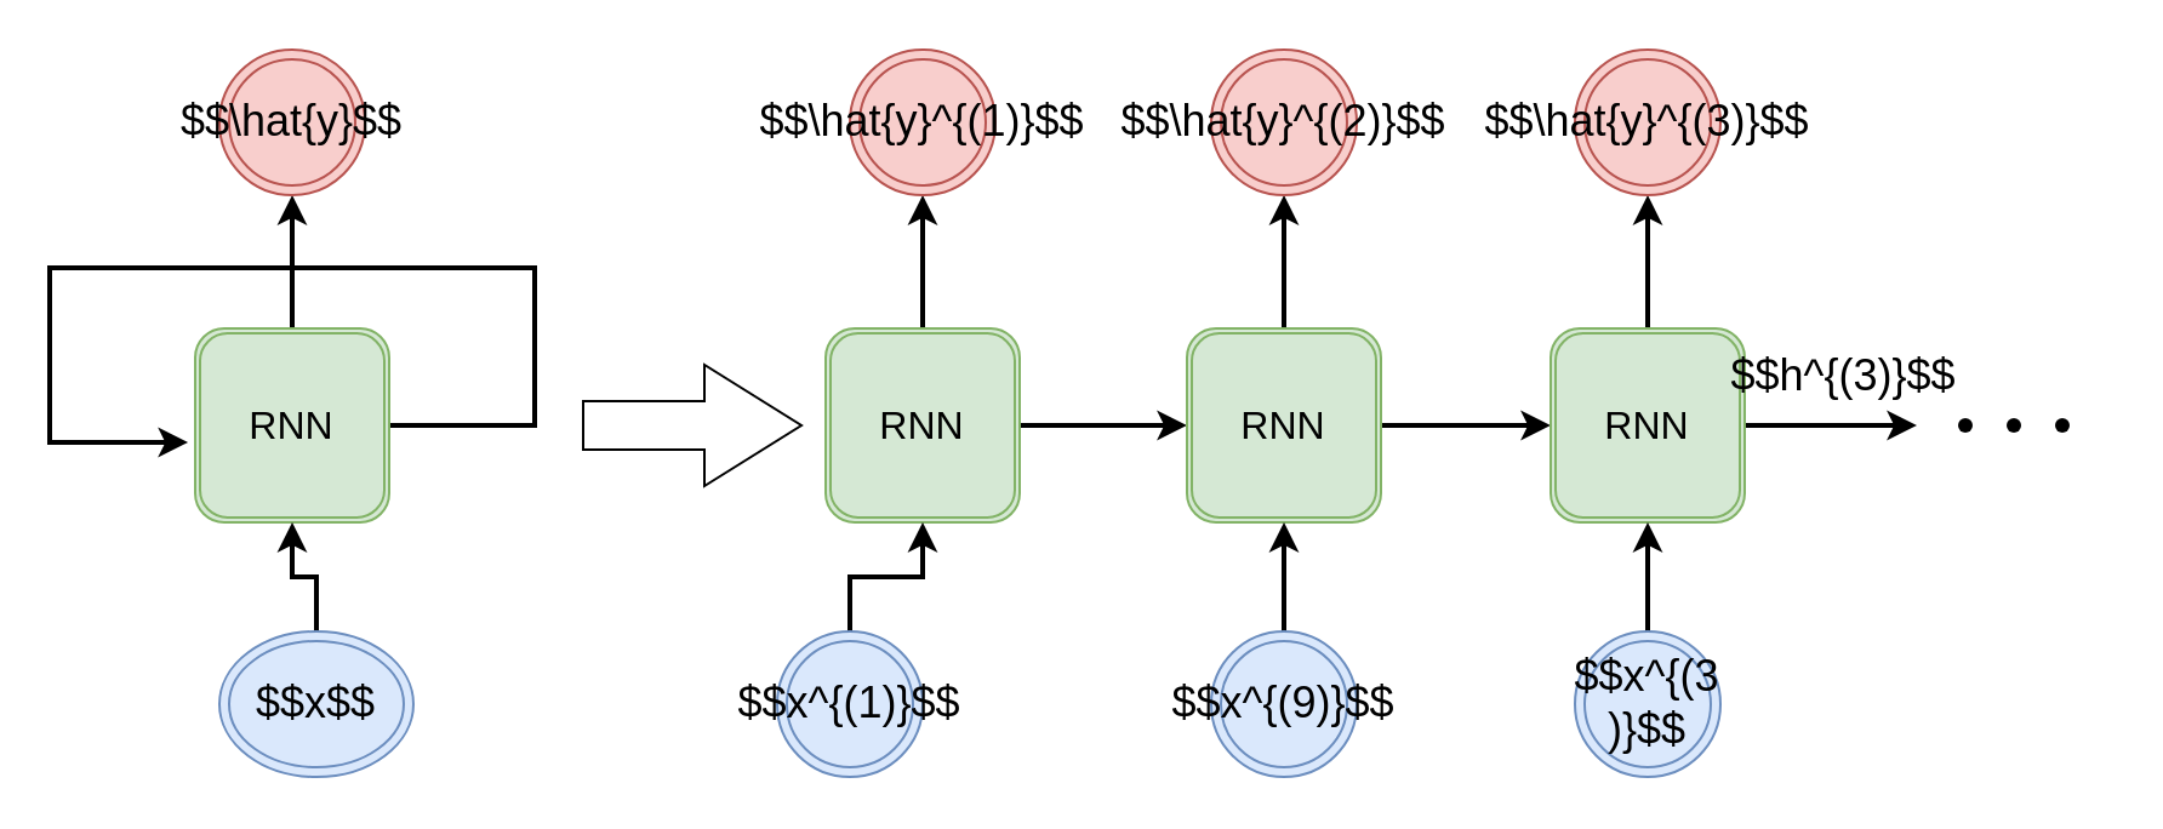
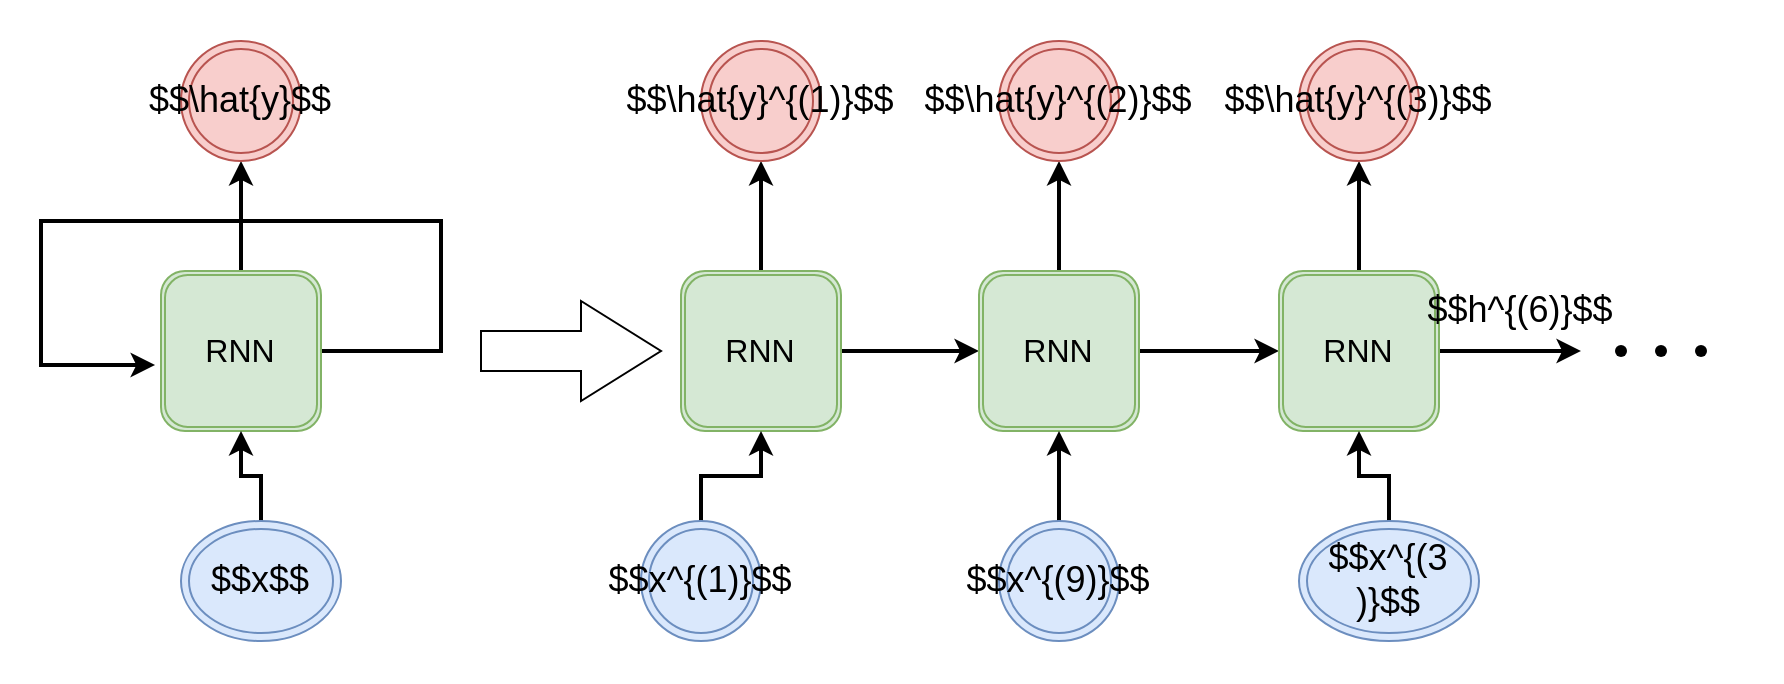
- <mxCell id="27" value="$$h^{(3)}$$" style="text;html=1;strokeColor=none;fillColor=none;align=center;verticalAlign=middle;whiteSpace=wrap;rounded=0;fontSize=18;" vertex="1" parent="1"><mxGeometry x="730" y="140" width="60" height="30" as="geometry" /></mxCell>
+ <mxCell id="27" value="$$h^{(6)}$$" style="text;html=1;strokeColor=none;fillColor=none;align=center;verticalAlign=middle;whiteSpace=wrap;rounded=0;fontSize=18;" vertex="1" parent="1"><mxGeometry x="730" y="140" width="60" height="30" as="geometry" /></mxCell>
- <mxCell id="25" value="&lt;font style=&quot;font-size: 18px;&quot;&gt;$$x^{(3&lt;br&gt;)}$$&lt;/font&gt;" style="ellipse;shape=doubleEllipse;whiteSpace=wrap;html=1;aspect=fixed;fillColor=#dae8fc;strokeColor=#6c8ebf;" vertex="1" parent="1"><mxGeometry x="649" y="260" width="60" height="60" as="geometry" /></mxCell>
+ <mxCell id="25" value="&lt;font style=&quot;font-size: 18px;&quot;&gt;$$x^{(3&lt;br&gt;)}$$&lt;/font&gt;" style="ellipse;shape=doubleEllipse;whiteSpace=wrap;html=1;aspect=fixed;fillColor=#dae8fc;strokeColor=#6c8ebf;" vertex="1" parent="1"><mxGeometry x="649" y="260" width="90" height="60" as="geometry" /></mxCell>
